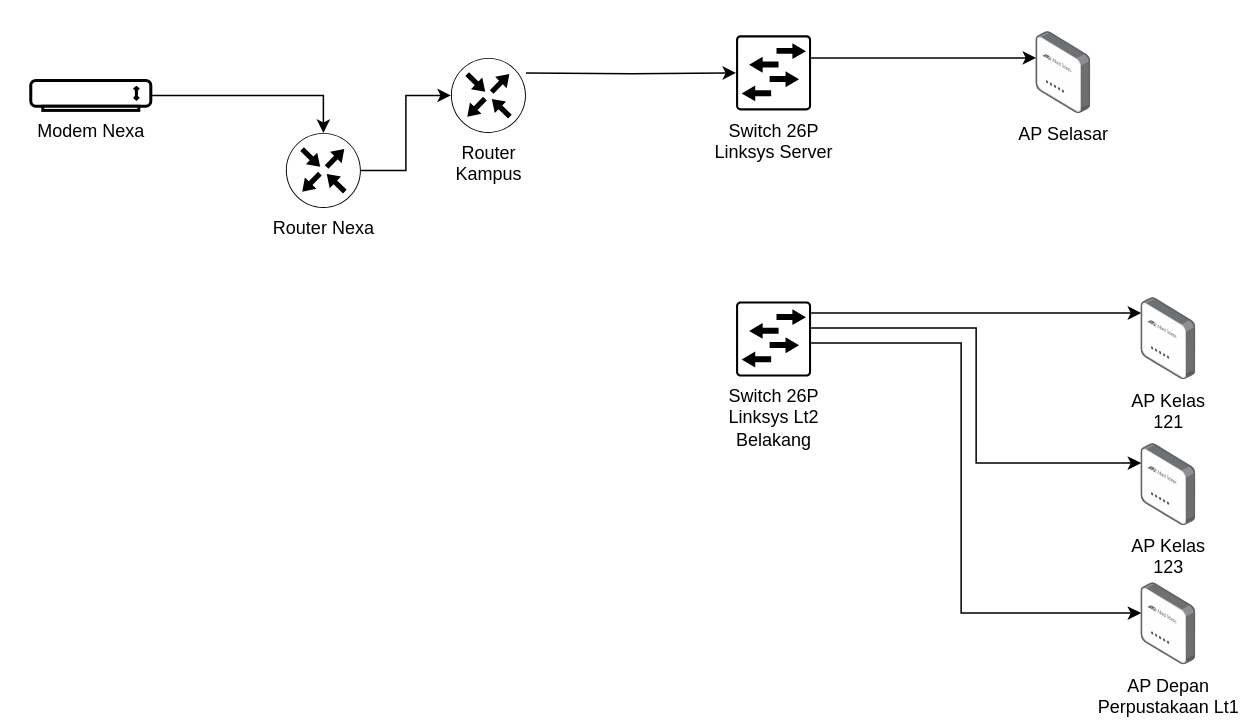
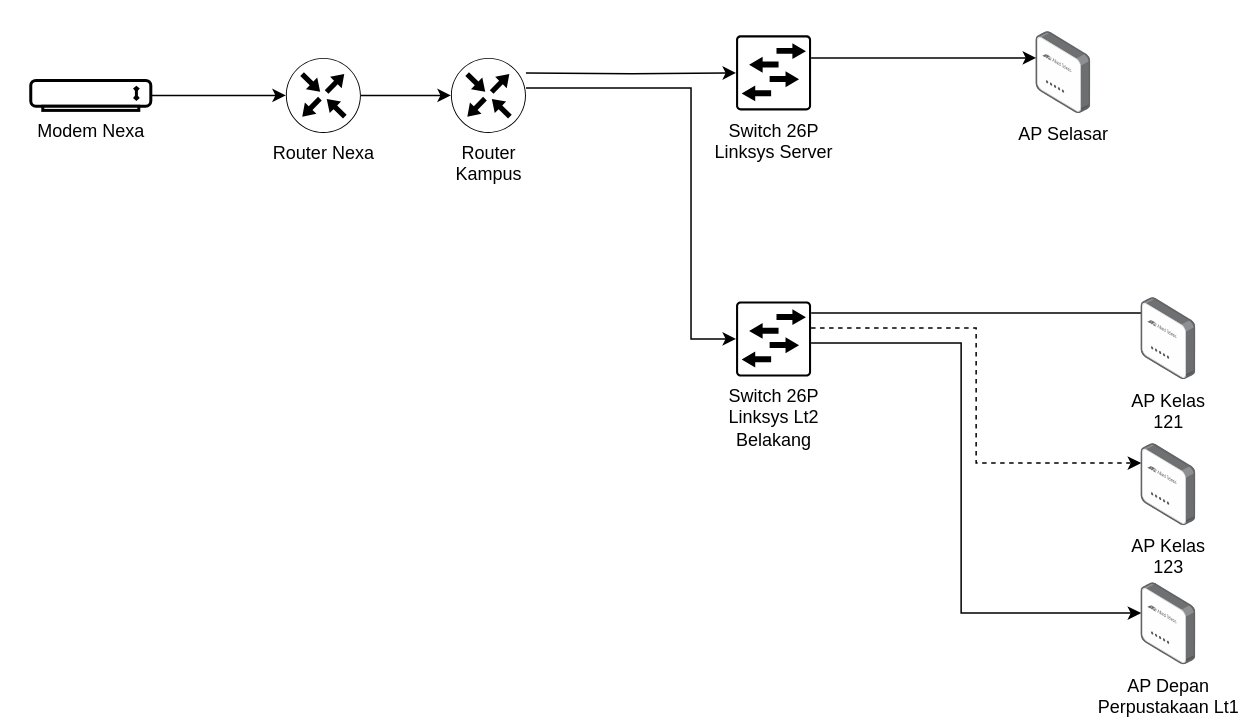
+ <mxCell id="13" style="edgeStyle=orthogonalEdgeStyle;rounded=0;orthogonalLoop=1;jettySize=auto;html=1;entryX=0;entryY=0.5;entryDx=0;entryDy=0;entryPerimeter=0;labelBackgroundColor=none;fontColor=default;" edge="1" parent="1" source="8" target="12"><mxGeometry relative="1" as="geometry"><Array as="points"><mxPoint x="460" y="58" /><mxPoint x="460" y="225" /></Array></mxGeometry></mxCell>
- <mxCell id="3" value="Router Nexa" style="sketch=0;points=[[0.5,0,0],[1,0.5,0],[0.5,1,0],[0,0.5,0],[0.145,0.145,0],[0.856,0.145,0],[0.855,0.856,0],[0.145,0.855,0]];verticalLabelPosition=bottom;html=1;verticalAlign=top;aspect=fixed;align=center;pointerEvents=1;shape=mxgraph.cisco19.rect;prIcon=router;labelBackgroundColor=none;" vertex="1" parent="1"><mxGeometry x="190" y="88" width="50" height="50" as="geometry" /></mxCell>
+ <mxCell id="3" value="Router Nexa" style="sketch=0;points=[[0.5,0,0],[1,0.5,0],[0.5,1,0],[0,0.5,0],[0.145,0.145,0],[0.856,0.145,0],[0.855,0.856,0],[0.145,0.855,0]];verticalLabelPosition=bottom;html=1;verticalAlign=top;aspect=fixed;align=center;pointerEvents=1;shape=mxgraph.cisco19.rect;prIcon=router;labelBackgroundColor=none;" vertex="1" parent="1"><mxGeometry x="190" y="38" width="50" height="50" as="geometry" /></mxCell>
- <mxCell id="11" value="" style="edgeStyle=orthogonalEdgeStyle;rounded=0;orthogonalLoop=1;jettySize=auto;html=1;entryX=0;entryY=0.183;entryDx=0;entryDy=0;entryPerimeter=0;labelBackgroundColor=none;fontColor=default;" edge="1" parent="1" source="12" target="14"><mxGeometry relative="1" as="geometry"><Array as="points"><mxPoint x="560" y="208" /><mxPoint x="560" y="208" /></Array></mxGeometry></mxCell>
+ <mxCell id="11" value="" style="edgeStyle=orthogonalEdgeStyle;rounded=0;orthogonalLoop=1;jettySize=auto;html=1;entryX=0;entryY=0.183;entryDx=0;entryDy=0;entryPerimeter=0;labelBackgroundColor=none;fontColor=default;endArrow=none;" edge="1" parent="1" source="12" target="14"><mxGeometry relative="1" as="geometry"><Array as="points"><mxPoint x="560" y="208" /><mxPoint x="560" y="208" /></Array></mxGeometry></mxCell>
- <mxCell id="16" style="edgeStyle=orthogonalEdgeStyle;rounded=0;orthogonalLoop=1;jettySize=auto;html=1;entryX=0;entryY=0.233;entryDx=0;entryDy=0;entryPerimeter=0;fontColor=default;labelBackgroundColor=none;" edge="1" parent="1" source="12" target="15"><mxGeometry relative="1" as="geometry"><Array as="points"><mxPoint x="650" y="218" /><mxPoint x="650" y="308" /></Array></mxGeometry></mxCell>
+ <mxCell id="16" style="edgeStyle=orthogonalEdgeStyle;rounded=0;orthogonalLoop=1;jettySize=auto;html=1;entryX=0;entryY=0.233;entryDx=0;entryDy=0;entryPerimeter=0;fontColor=default;labelBackgroundColor=none;dashed=1;" edge="1" parent="1" source="12" target="15"><mxGeometry relative="1" as="geometry"><Array as="points"><mxPoint x="650" y="218" /><mxPoint x="650" y="308" /></Array></mxGeometry></mxCell>
